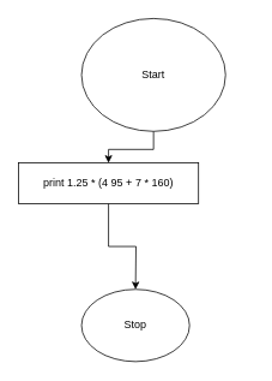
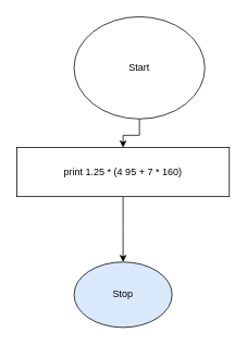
- <mxCell id="3" value="&lt;div&gt;print 1.25 * (4 95 + 7 * 160)&lt;/div&gt;" style="rounded=0;whiteSpace=wrap;html=1;" vertex="1" parent="1"><mxGeometry x="20" y="180" width="200" height="45" as="geometry" /></mxCell>
+ <mxCell id="3" value="&lt;div&gt;print 1.25 * (4 95 + 7 * 160)&lt;/div&gt;" style="rounded=0;whiteSpace=wrap;html=1;" vertex="1" parent="1"><mxGeometry x="20" y="180" width="260" height="60" as="geometry" /></mxCell>
- <mxCell id="6" value="&lt;div&gt;Stop&lt;/div&gt;" style="ellipse;whiteSpace=wrap;html=1;" vertex="1" parent="1"><mxGeometry x="90" y="320" width="120" height="80" as="geometry" /></mxCell>
+ <mxCell id="6" value="&lt;div&gt;Stop&lt;/div&gt;" style="ellipse;whiteSpace=wrap;html=1;fillColor=#dae8fc;" vertex="1" parent="1"><mxGeometry x="90" y="320" width="120" height="80" as="geometry" /></mxCell>
